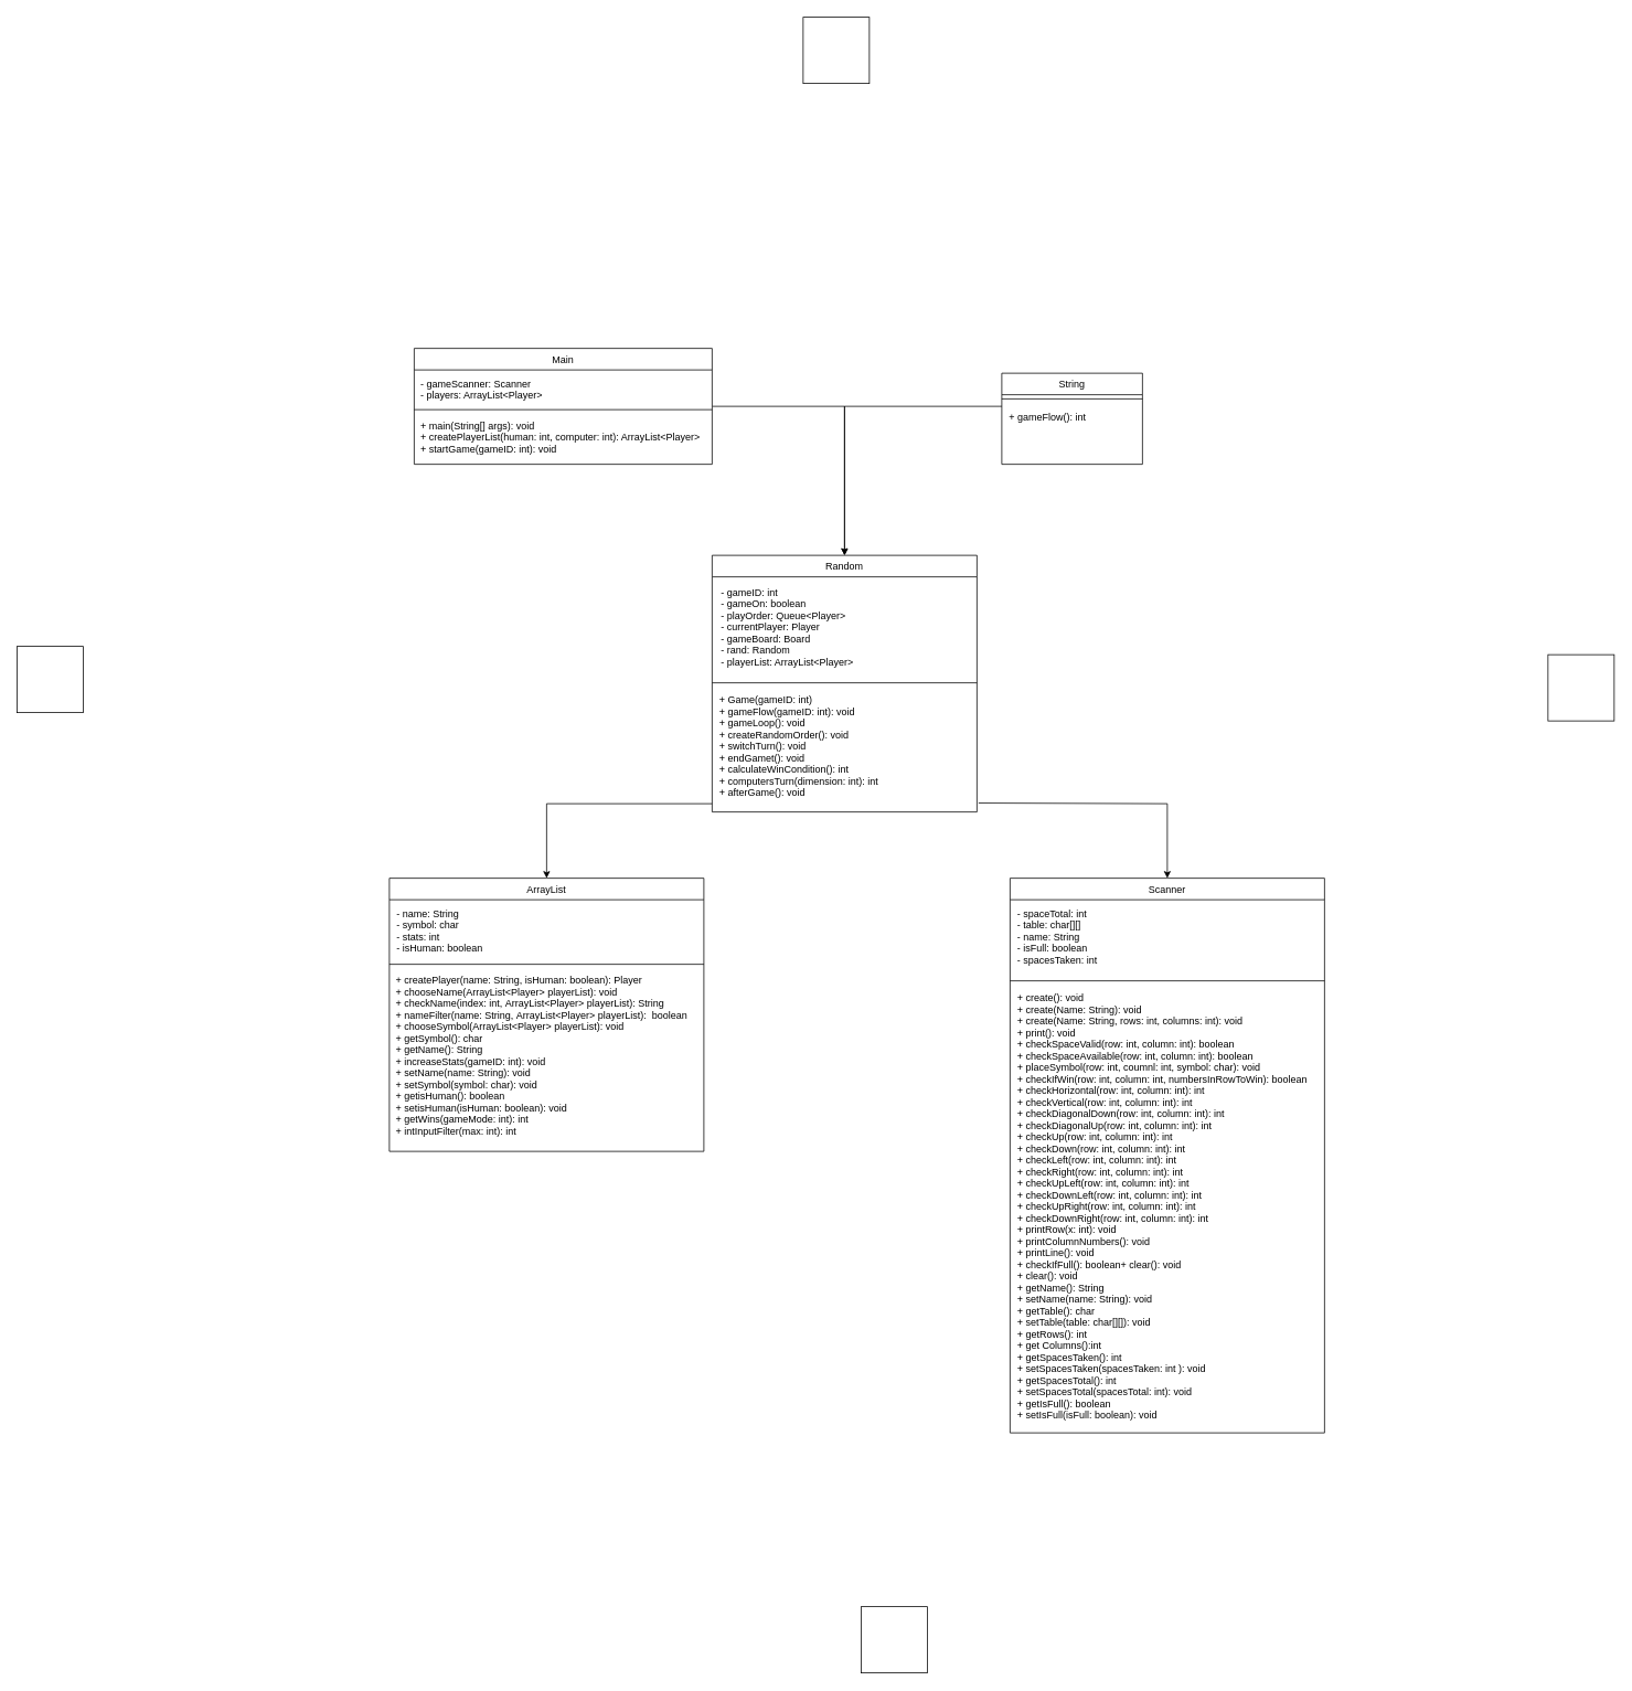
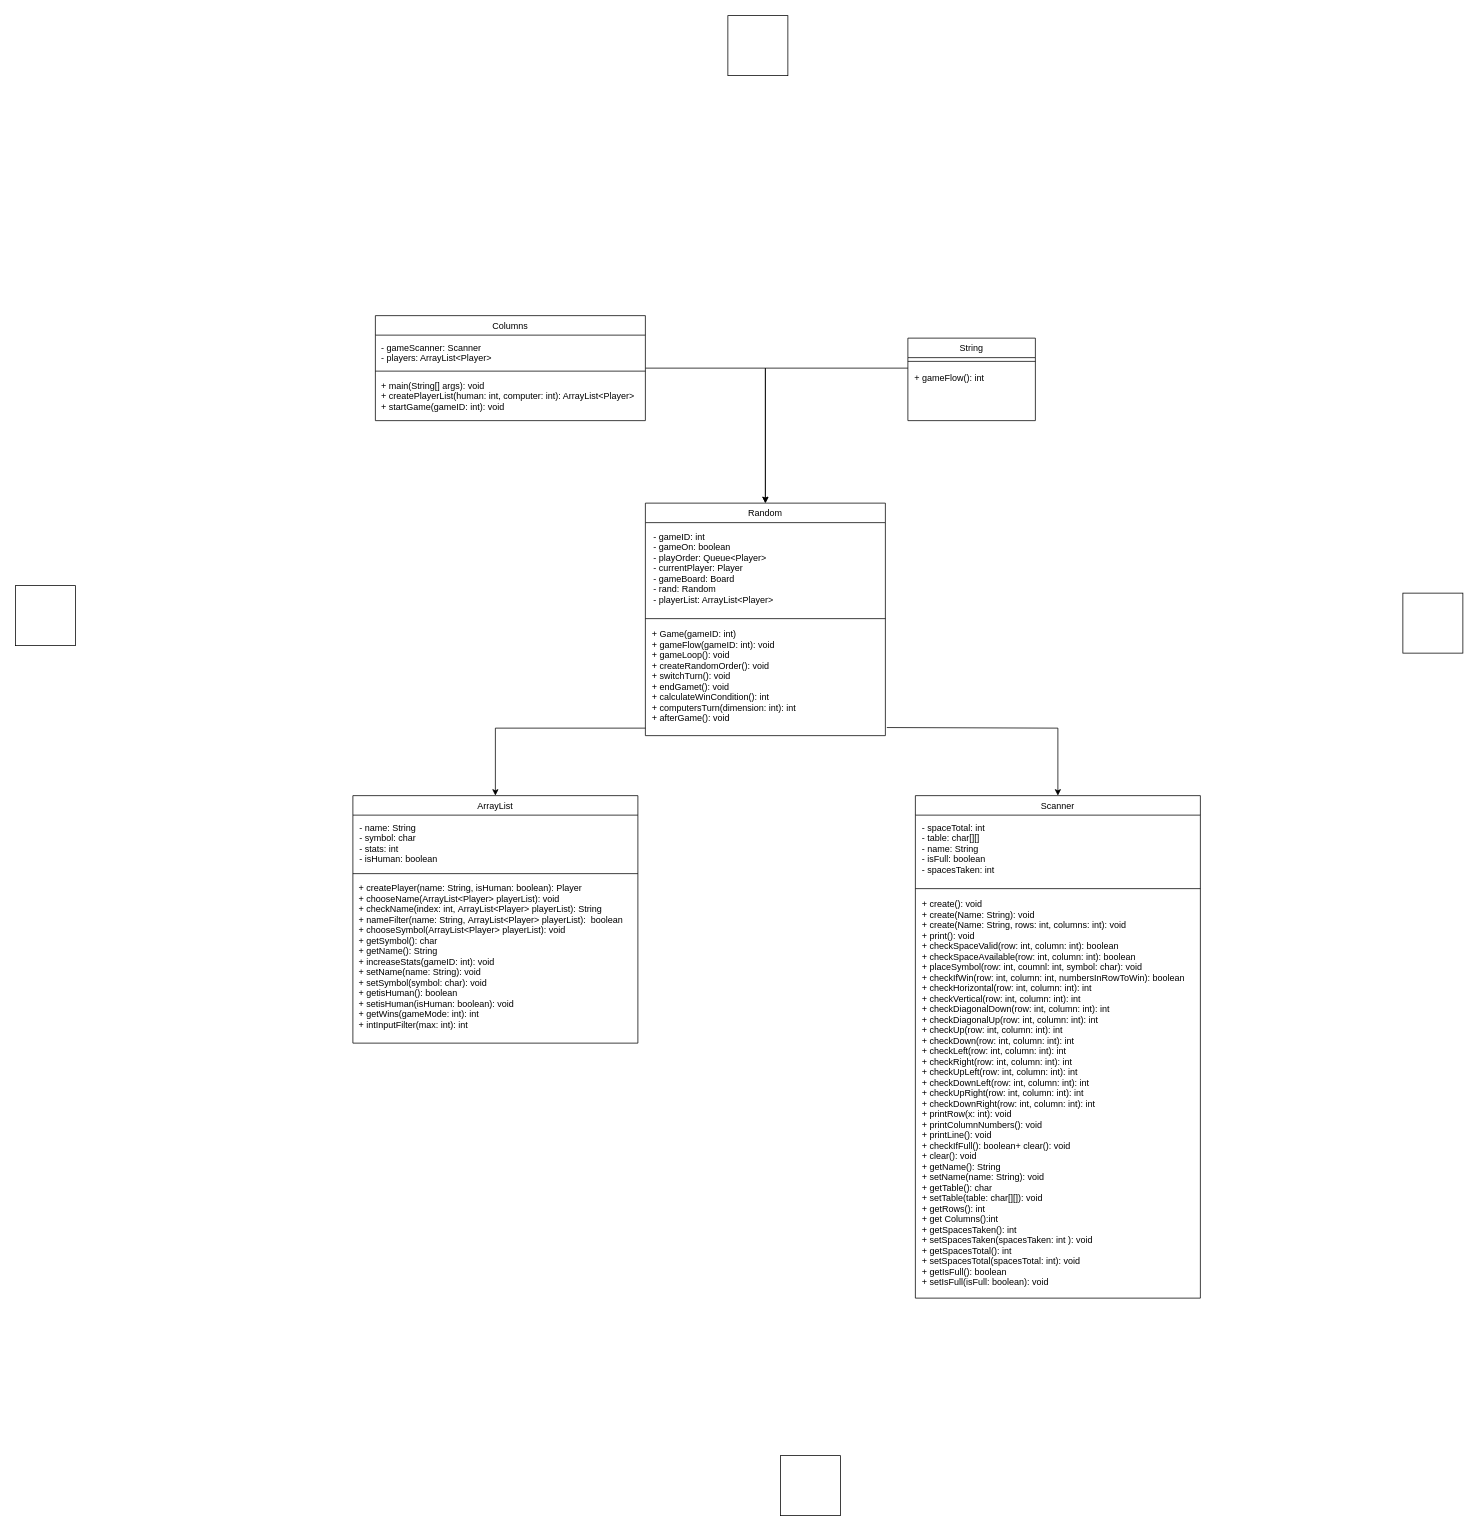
- <mxCell id="10" value="Main" style="swimlane;fontStyle=0;align=center;verticalAlign=top;childLayout=stackLayout;horizontal=1;startSize=26;horizontalStack=0;resizeParent=1;resizeLast=0;collapsible=1;marginBottom=0;rounded=0;shadow=0;strokeWidth=1;" parent="1" vertex="1"><mxGeometry x="500" y="420" width="360" height="140" as="geometry"><mxRectangle x="550" y="140" width="160" height="26" as="alternateBounds" /></mxGeometry></mxCell>
+ <mxCell id="10" value="Columns" style="swimlane;fontStyle=0;align=center;verticalAlign=top;childLayout=stackLayout;horizontal=1;startSize=26;horizontalStack=0;resizeParent=1;resizeLast=0;collapsible=1;marginBottom=0;rounded=0;shadow=0;strokeWidth=1;" parent="1" vertex="1"><mxGeometry x="500" y="420" width="360" height="140" as="geometry"><mxRectangle x="550" y="140" width="160" height="26" as="alternateBounds" /></mxGeometry></mxCell>
